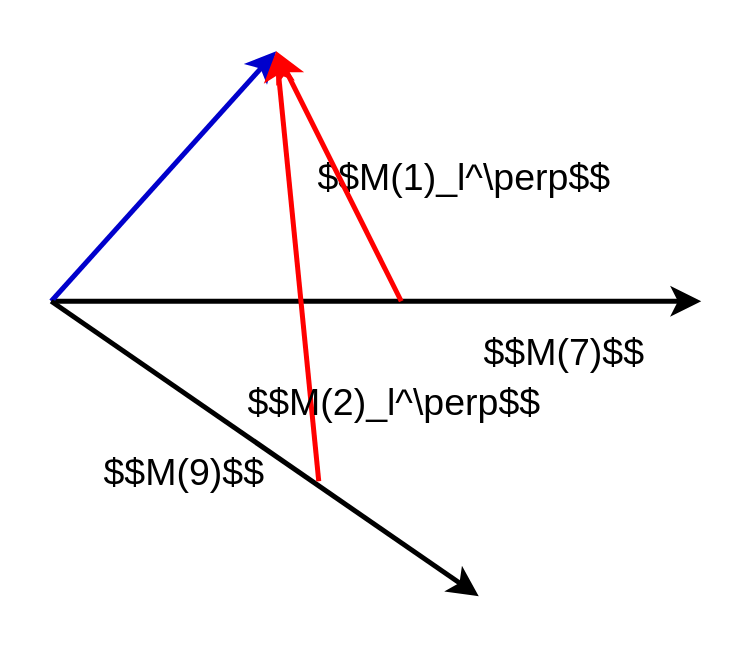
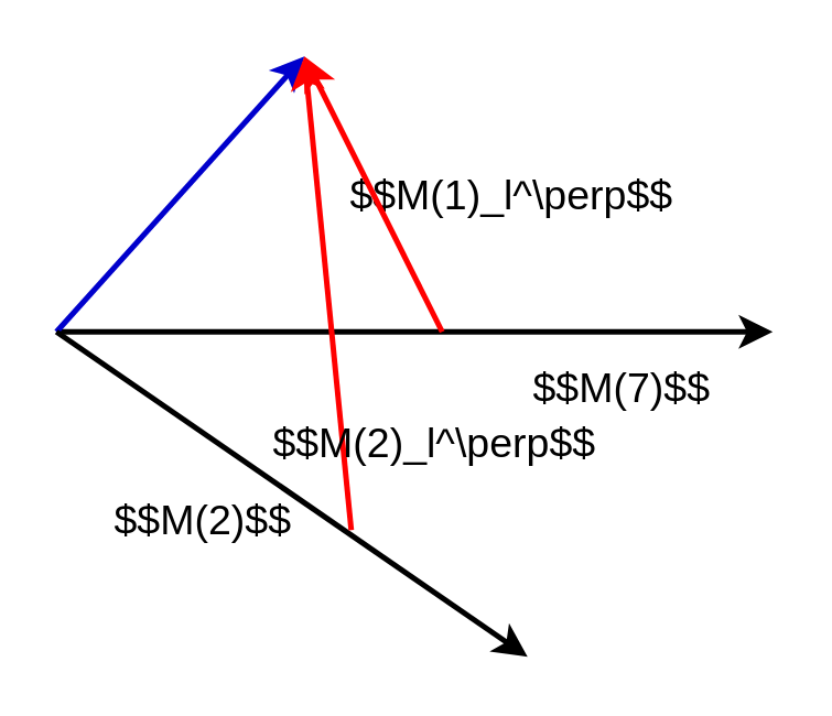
- <mxCell id="8" value="&lt;font style=&quot;font-size: 15px&quot;&gt;$$M(9)$$&lt;/font&gt;" style="text;html=1;align=center;verticalAlign=middle;resizable=0;points=[];autosize=1;" vertex="1" parent="1"><mxGeometry x="33" y="178" width="80" height="20" as="geometry" /></mxCell>
+ <mxCell id="8" value="&lt;font style=&quot;font-size: 15px&quot;&gt;$$M(2)$$&lt;/font&gt;" style="text;html=1;align=center;verticalAlign=middle;resizable=0;points=[];autosize=1;" vertex="1" parent="1"><mxGeometry x="33" y="178" width="80" height="20" as="geometry" /></mxCell>
